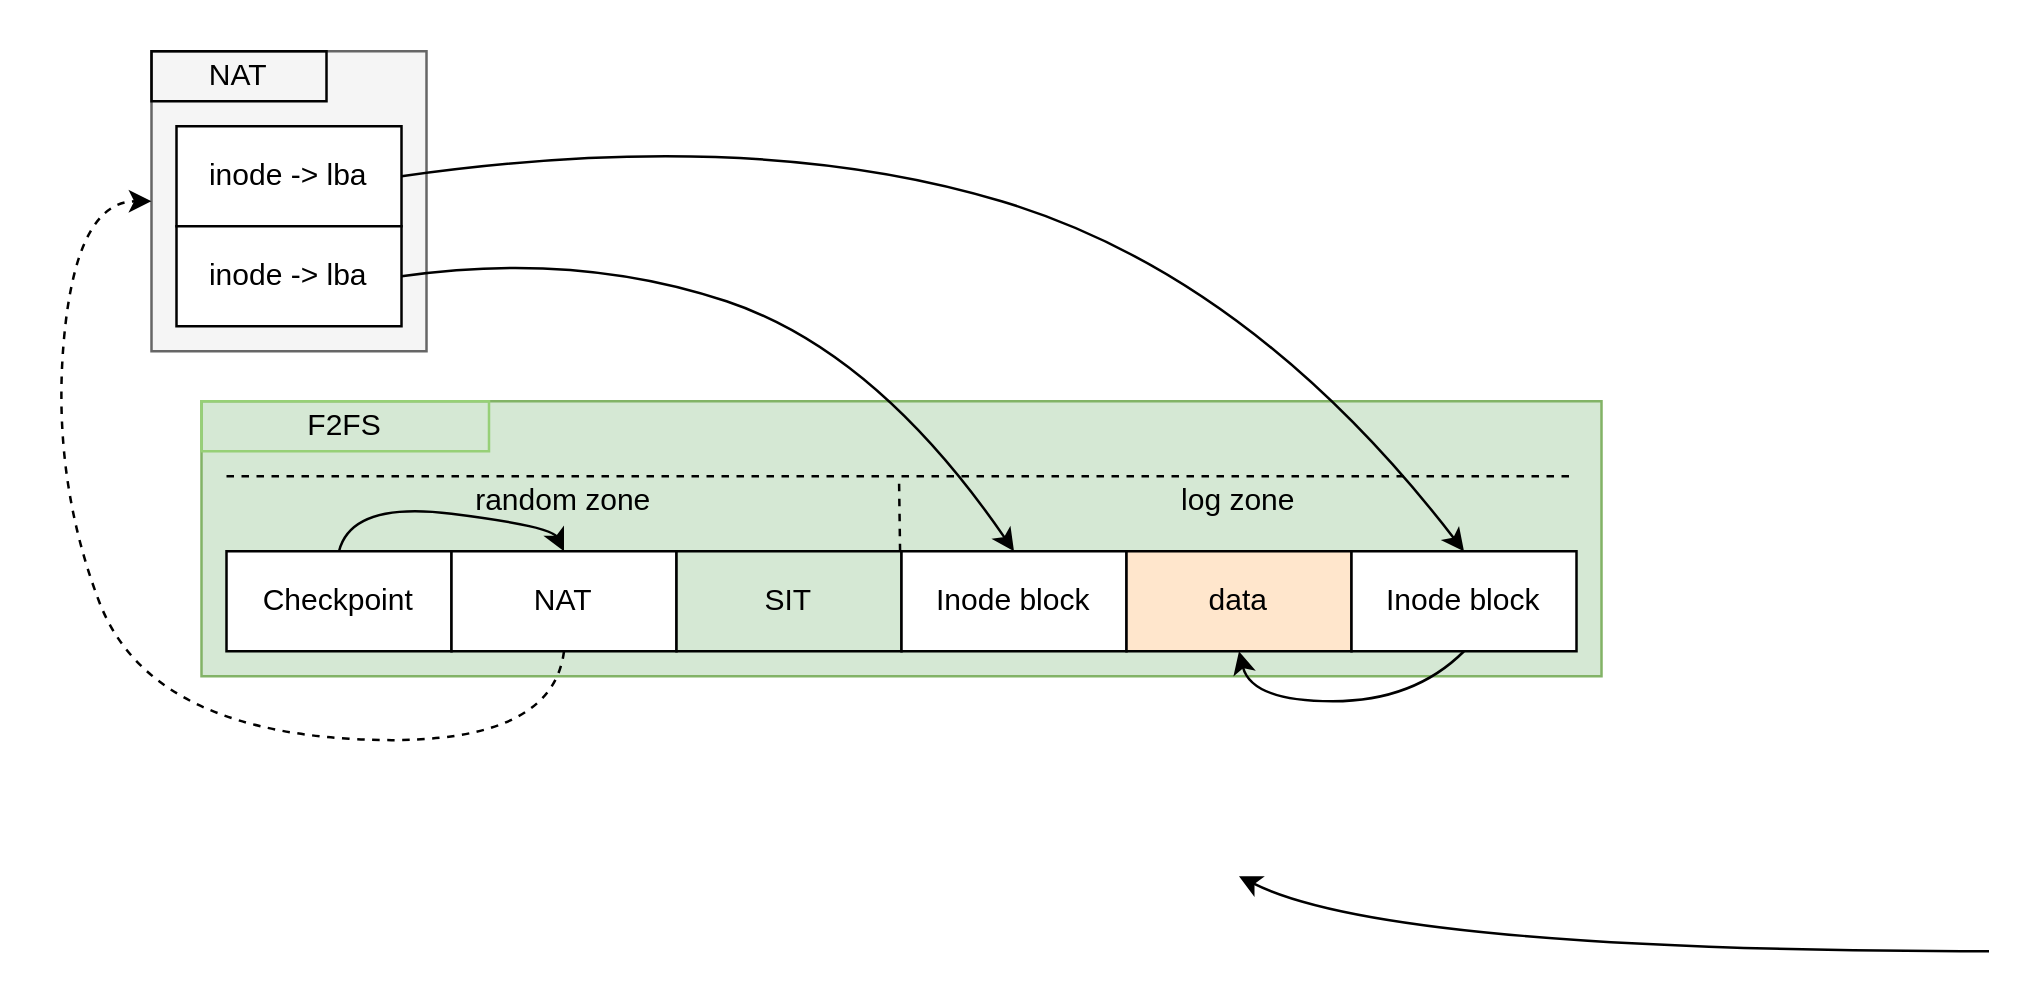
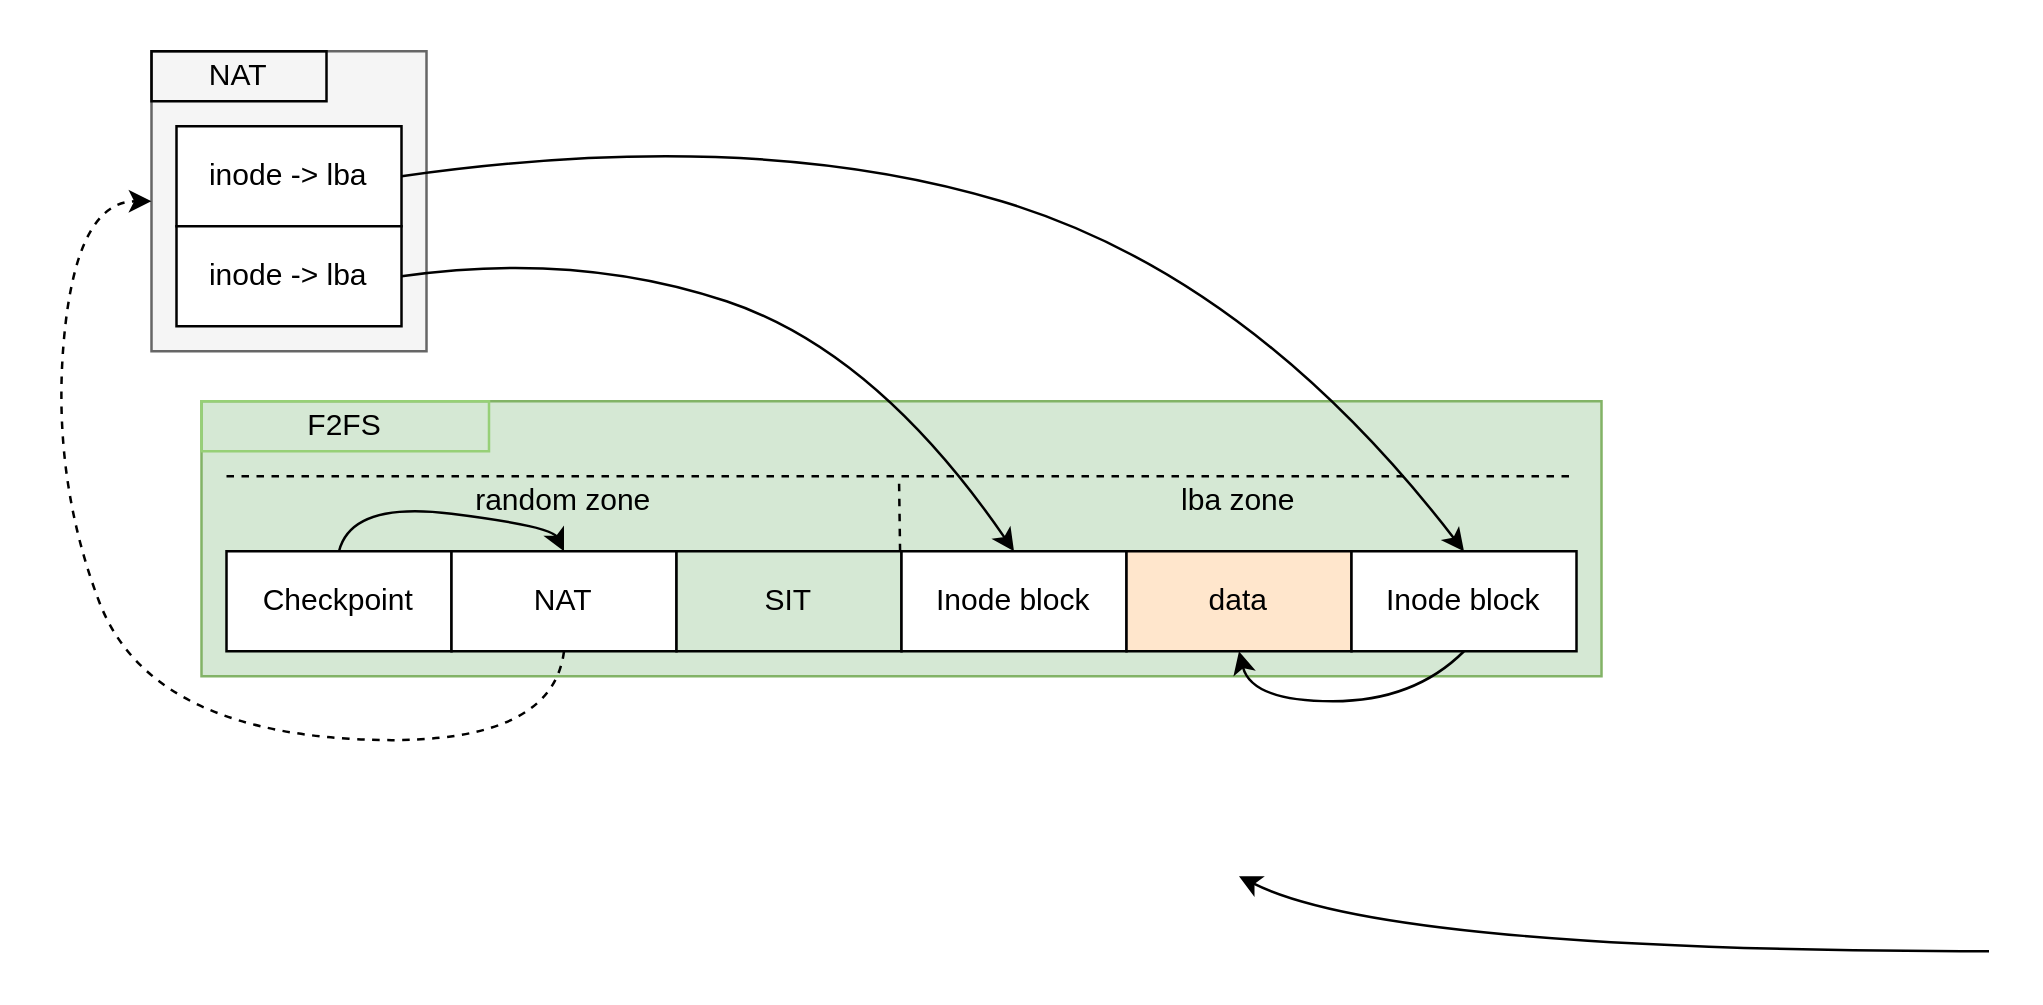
- <mxCell id="14" value="log zone" style="text;html=1;strokeColor=none;fillColor=none;align=center;verticalAlign=middle;whiteSpace=wrap;rounded=0;" vertex="1" parent="1"><mxGeometry x="360" y="190" width="270" height="20" as="geometry" /></mxCell>
+ <mxCell id="14" value="lba zone" style="text;html=1;strokeColor=none;fillColor=none;align=center;verticalAlign=middle;whiteSpace=wrap;rounded=0;" vertex="1" parent="1"><mxGeometry x="360" y="190" width="270" height="20" as="geometry" /></mxCell>
